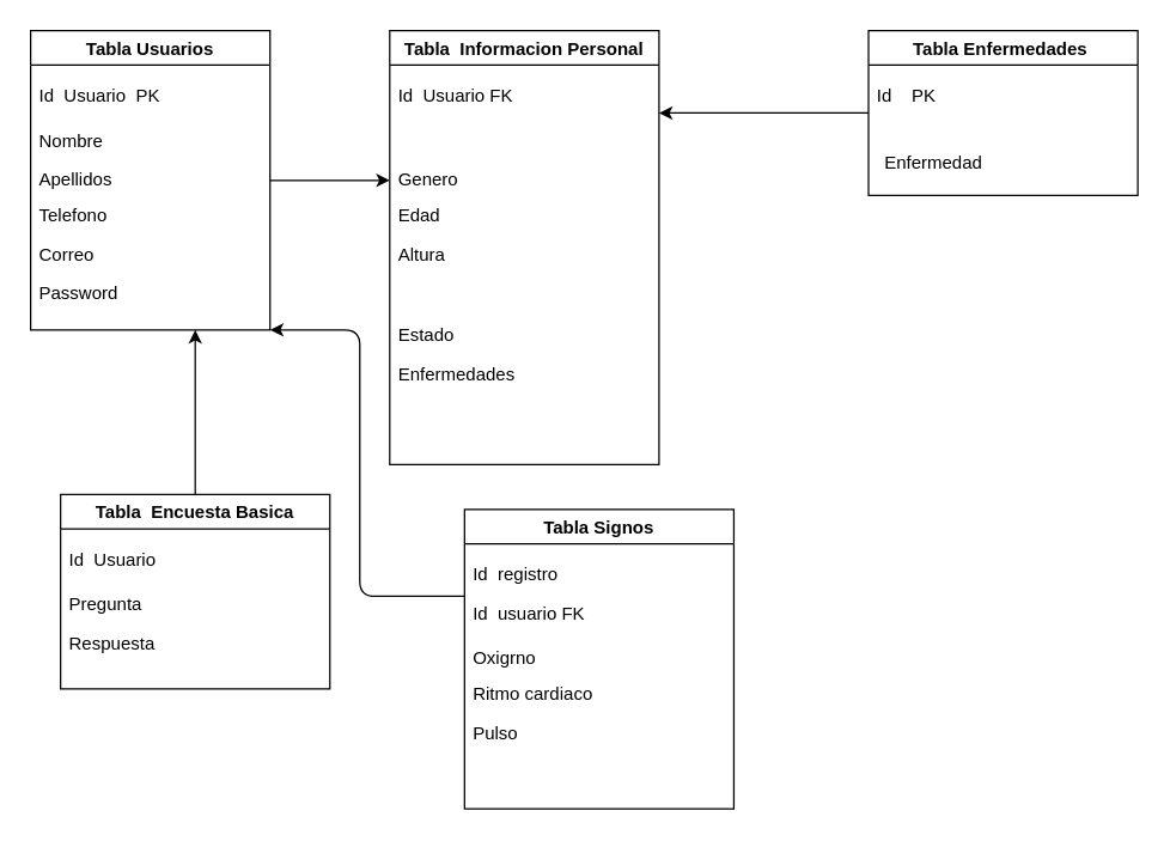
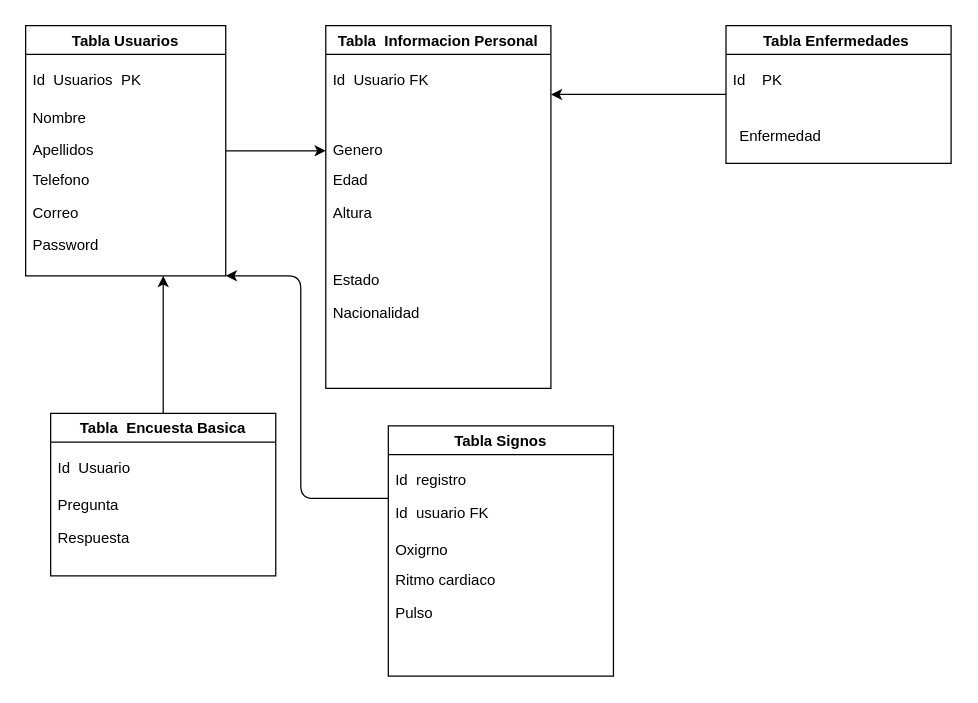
- <mxCell id="4" value="Id  Usuario  PK" style="text;strokeColor=none;fillColor=none;align=left;verticalAlign=top;spacingLeft=4;spacingRight=4;overflow=hidden;rotatable=0;points=[[0,0.5],[1,0.5]];portConstraint=eastwest;" parent="3" vertex="1"><mxGeometry y="30" width="140" height="26" as="geometry" /></mxCell>
+ <mxCell id="4" value="Id  Usuarios  PK" style="text;strokeColor=none;fillColor=none;align=left;verticalAlign=top;spacingLeft=4;spacingRight=4;overflow=hidden;rotatable=0;points=[[0,0.5],[1,0.5]];portConstraint=eastwest;" parent="3" vertex="1"><mxGeometry y="30" width="140" height="26" as="geometry" /></mxCell>
- <mxCell id="16" value="Enfermedades" style="text;strokeColor=none;fillColor=none;align=left;verticalAlign=top;spacingLeft=4;spacingRight=4;overflow=hidden;rotatable=0;points=[[0,0.5],[1,0.5]];portConstraint=eastwest;" parent="10" vertex="1"><mxGeometry y="216" width="140" height="26" as="geometry" /></mxCell>
+ <mxCell id="16" value="Nacionalidad" style="text;strokeColor=none;fillColor=none;align=left;verticalAlign=top;spacingLeft=4;spacingRight=4;overflow=hidden;rotatable=0;points=[[0,0.5],[1,0.5]];portConstraint=eastwest;" parent="10" vertex="1"><mxGeometry y="216" width="140" height="26" as="geometry" /></mxCell>
